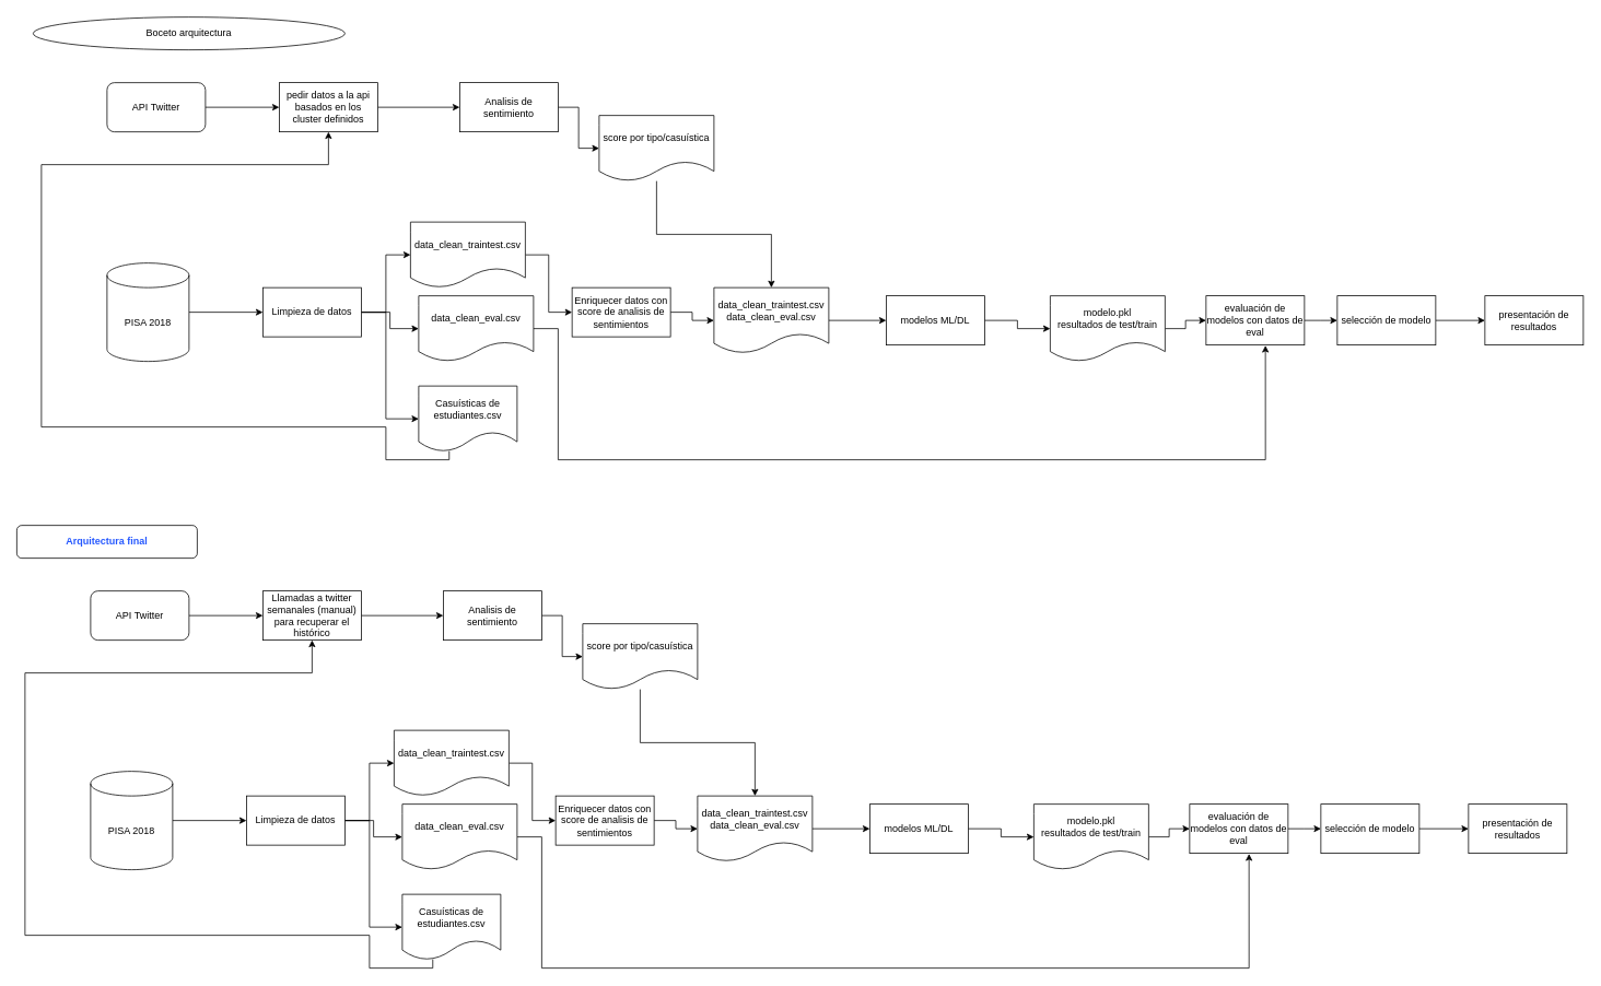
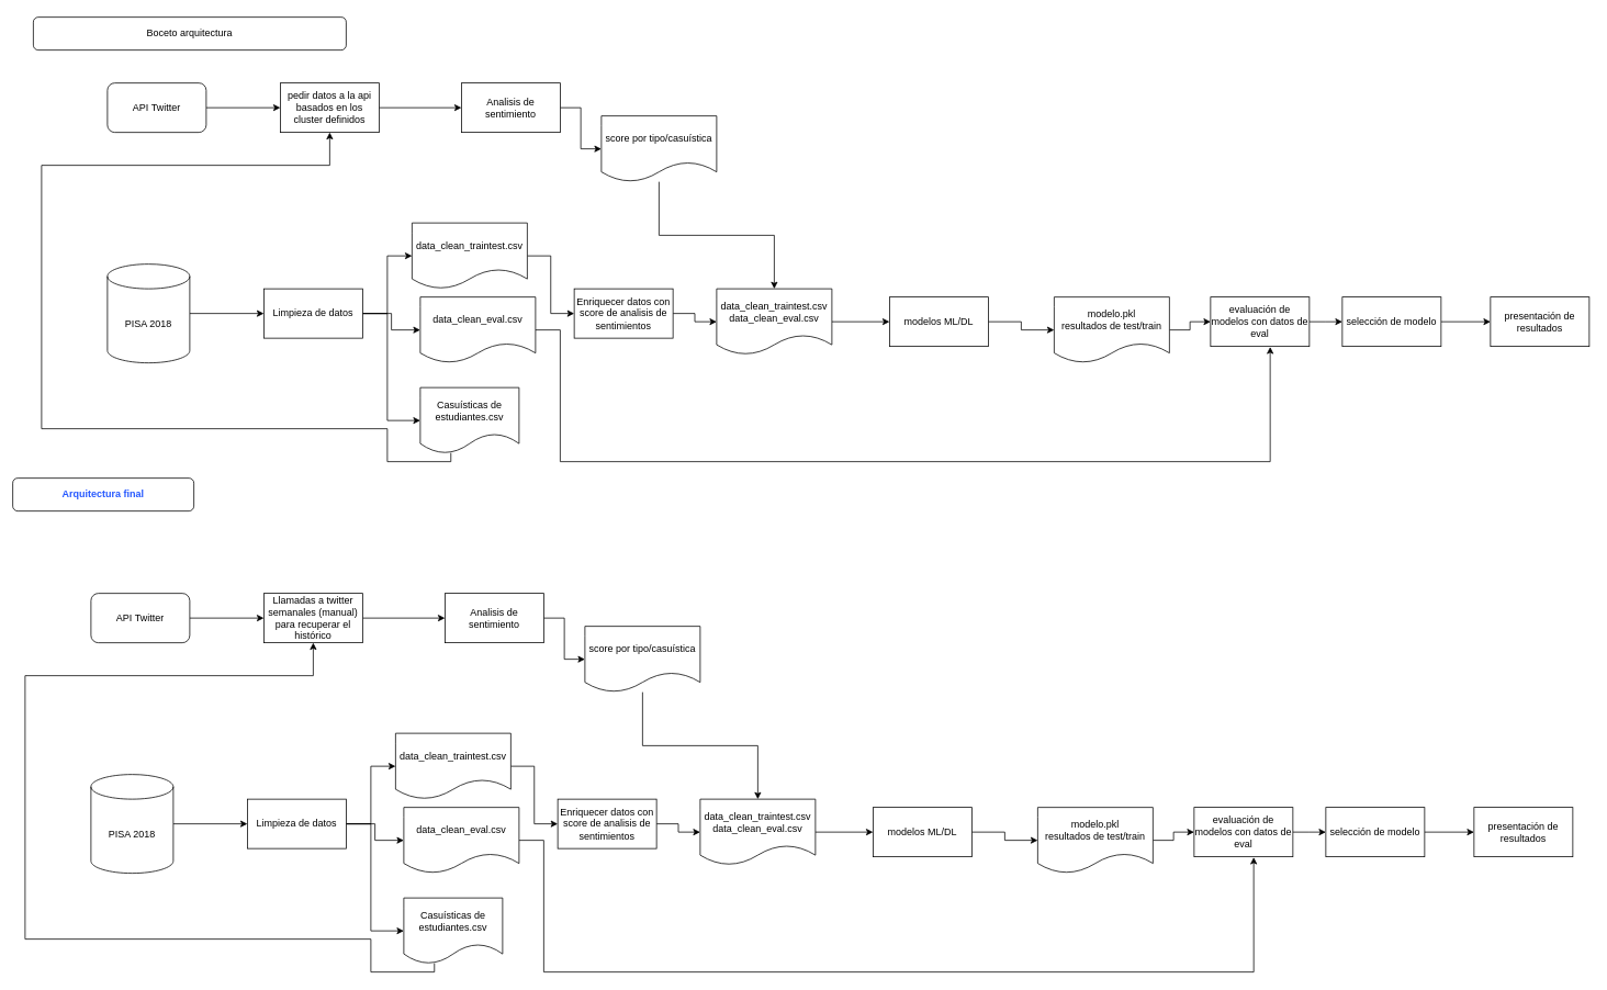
- <mxCell id="35" value="Boceto arquitectura" style="ellipse;whiteSpace=wrap;html=1;" vertex="1" parent="1"><mxGeometry x="40" y="20" width="380" height="40" as="geometry" /></mxCell>
+ <mxCell id="35" value="Boceto arquitectura" style="rounded=1;whiteSpace=wrap;html=1;" vertex="1" parent="1"><mxGeometry x="40" y="20" width="380" height="40" as="geometry" /></mxCell>
- <mxCell id="69" value="&lt;b&gt;&lt;font color=&quot;#2457ff&quot;&gt;Arquitectura final&lt;/font&gt;&lt;/b&gt;" style="rounded=1;whiteSpace=wrap;html=1;" vertex="1" parent="1"><mxGeometry x="20" y="640" width="220" height="40" as="geometry" /></mxCell>
+ <mxCell id="69" value="&lt;b&gt;&lt;font color=&quot;#2457ff&quot;&gt;Arquitectura final&lt;/font&gt;&lt;/b&gt;" style="rounded=1;whiteSpace=wrap;html=1;" vertex="1" parent="1"><mxGeometry x="15" y="580" width="220" height="40" as="geometry" /></mxCell>
